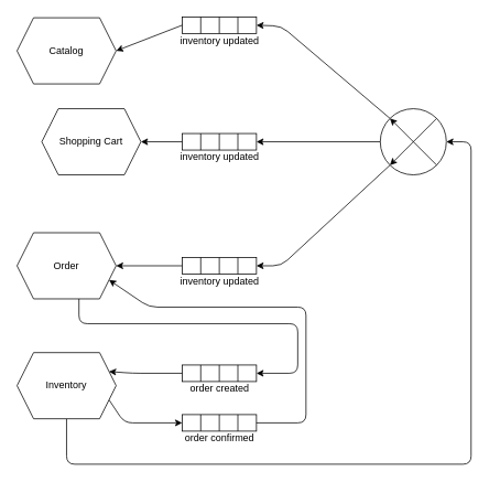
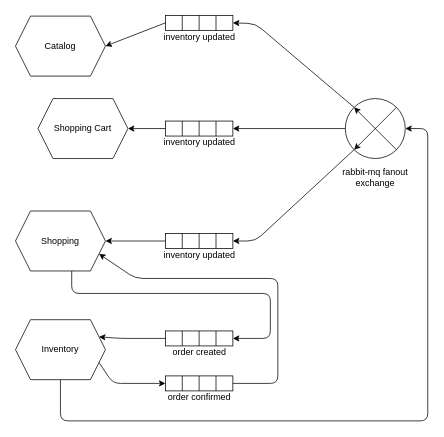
+ <mxCell id="56" value="rabbit-mq fanout exchange" style="text;html=1;strokeColor=none;fillColor=none;align=center;verticalAlign=middle;whiteSpace=wrap;rounded=0;" parent="1" vertex="1"><mxGeometry x="455" y="221" width="90" height="30" as="geometry" /></mxCell>
- <mxCell id="4" value="Order" style="shape=hexagon;perimeter=hexagonPerimeter2;whiteSpace=wrap;html=1;fixedSize=1;" parent="1" vertex="1"><mxGeometry x="20" y="281" width="120" height="80" as="geometry" /></mxCell>
+ <mxCell id="4" value="Shopping" style="shape=hexagon;perimeter=hexagonPerimeter2;whiteSpace=wrap;html=1;fixedSize=1;" parent="1" vertex="1"><mxGeometry x="20" y="281" width="120" height="80" as="geometry" /></mxCell>
